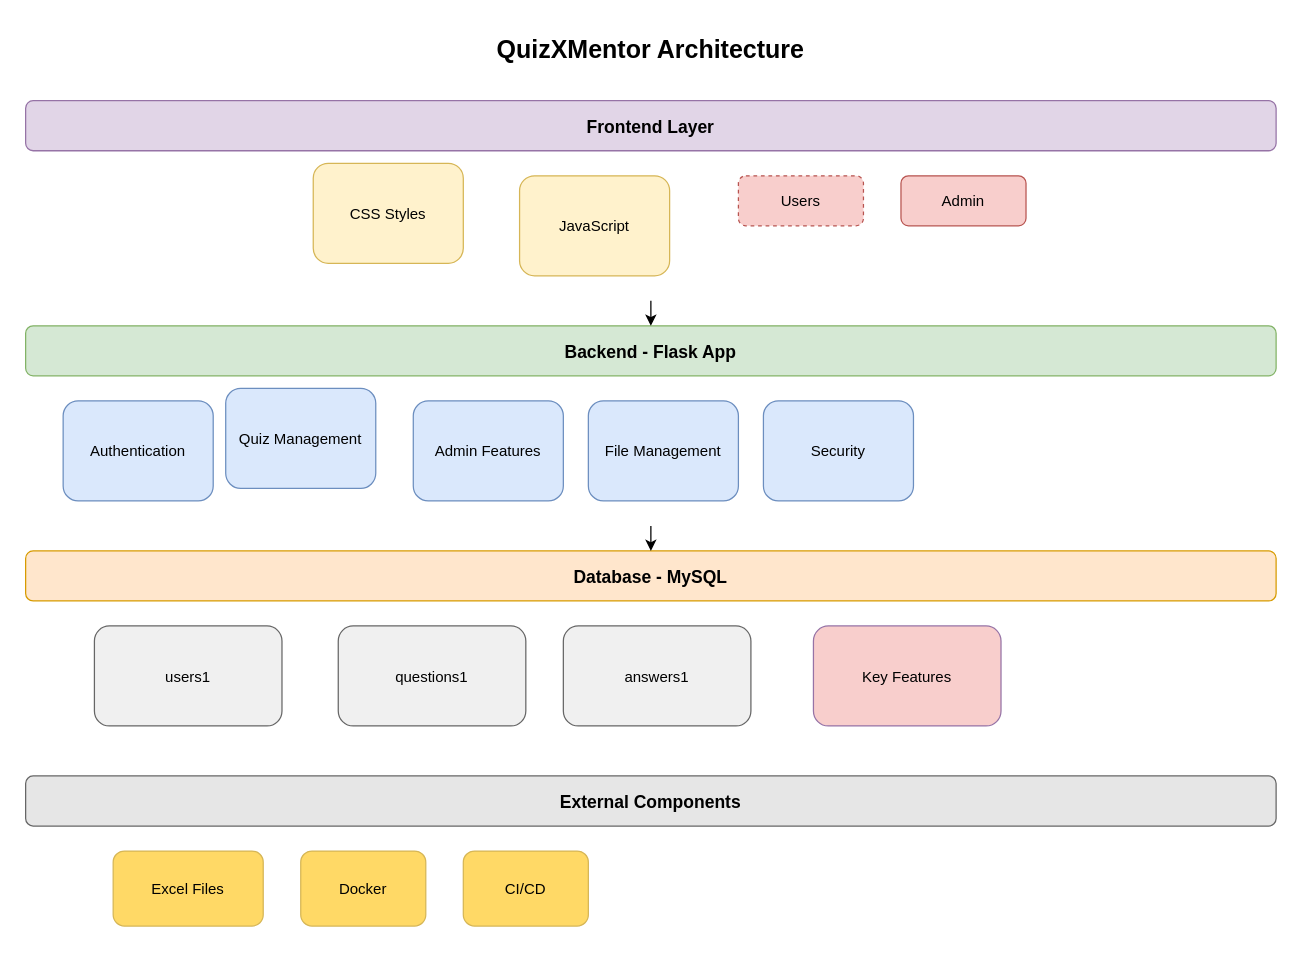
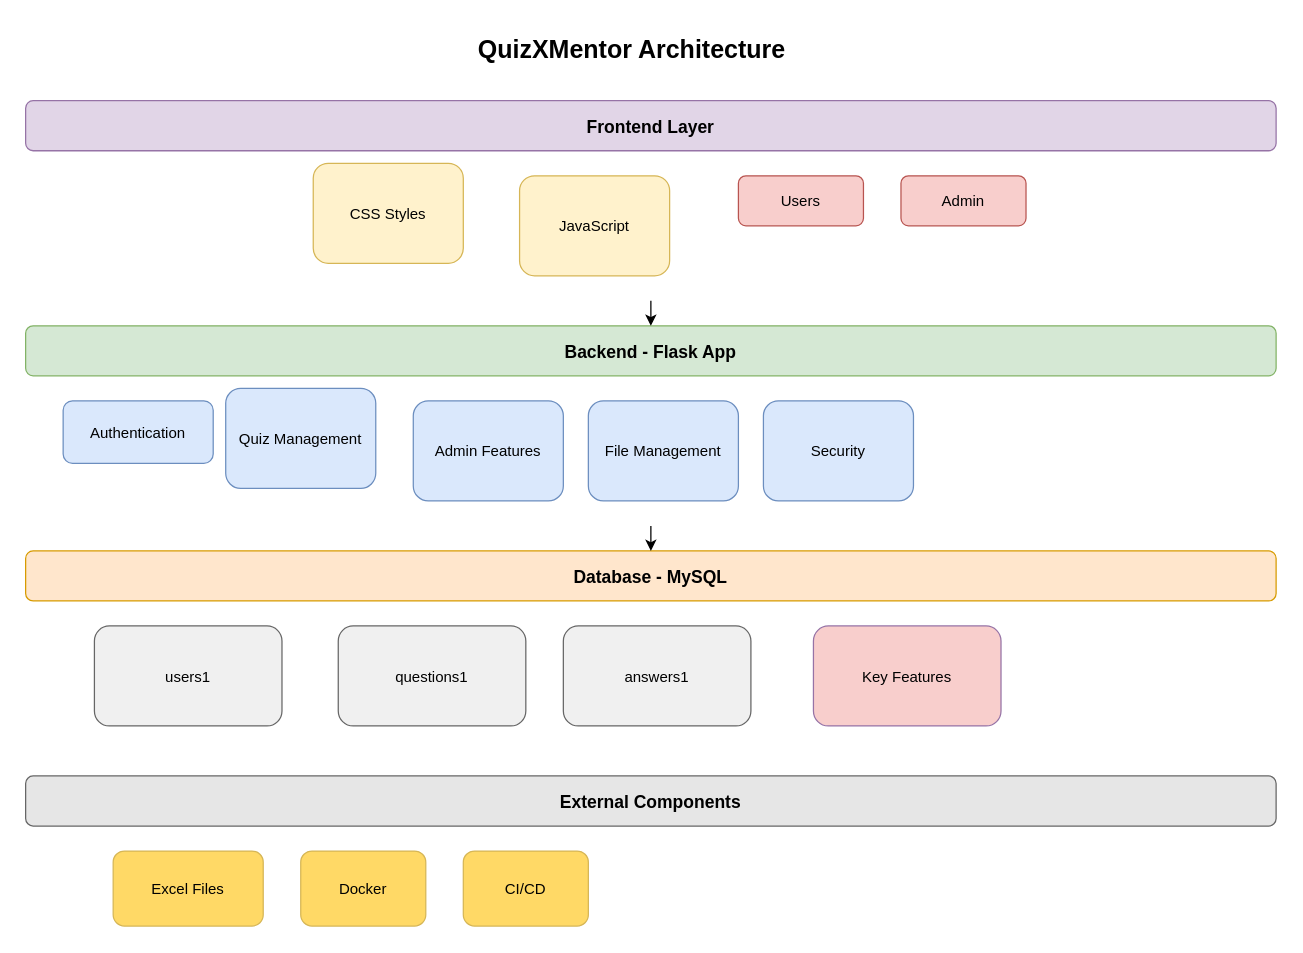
- <mxCell id="2" value="QuizXMentor Architecture" style="text;fontSize=20;fontStyle=1;align=center;" vertex="1" parent="1"><mxGeometry x="370" y="20" width="300" height="30" as="geometry" /></mxCell>
+ <mxCell id="2" value="QuizXMentor Architecture" style="text;fontSize=20;fontStyle=1;align=center;" vertex="1" parent="1"><mxGeometry x="355" y="20" width="300" height="30" as="geometry" /></mxCell>
- <mxCell id="6" value="Users" style="rounded=1;fillColor=#f8cecc;strokeColor=#b85450;dashed=1;" vertex="1" parent="1"><mxGeometry x="590" y="140" width="100" height="40" as="geometry" /></mxCell>
+ <mxCell id="6" value="Users" style="rounded=1;fillColor=#f8cecc;strokeColor=#b85450;" vertex="1" parent="1"><mxGeometry x="590" y="140" width="100" height="40" as="geometry" /></mxCell>
- <mxCell id="9" value="Authentication" style="rounded=1;fillColor=#dae8fc;strokeColor=#6c8ebf;" vertex="1" parent="1"><mxGeometry x="50" y="320" width="120" height="80" as="geometry" /></mxCell>
+ <mxCell id="9" value="Authentication" style="rounded=1;fillColor=#dae8fc;strokeColor=#6c8ebf;" vertex="1" parent="1"><mxGeometry x="50" y="320" width="120" height="50" as="geometry" /></mxCell>
